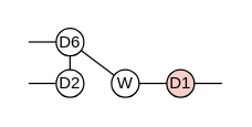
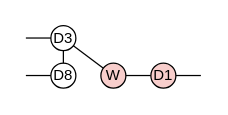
- <mxCell id="3" value="D6" style="ellipse;whiteSpace=wrap;html=1;aspect=fixed;" parent="1" vertex="1"><mxGeometry x="40" y="20" width="20" height="20" as="geometry" /></mxCell>
+ <mxCell id="3" value="D3" style="ellipse;whiteSpace=wrap;html=1;aspect=fixed;" parent="1" vertex="1"><mxGeometry x="40" y="20" width="20" height="20" as="geometry" /></mxCell>
- <mxCell id="2" value="D2" style="ellipse;whiteSpace=wrap;html=1;aspect=fixed;" parent="1" vertex="1"><mxGeometry x="40" y="50" width="20" height="20" as="geometry" /></mxCell>
+ <mxCell id="2" value="D8" style="ellipse;whiteSpace=wrap;html=1;aspect=fixed;" parent="1" vertex="1"><mxGeometry x="40" y="50" width="20" height="20" as="geometry" /></mxCell>
- <mxCell id="6" value="W" style="ellipse;whiteSpace=wrap;html=1;aspect=fixed;" parent="1" vertex="1"><mxGeometry x="80" y="50" width="20" height="20" as="geometry" /></mxCell>
+ <mxCell id="6" value="W" style="ellipse;whiteSpace=wrap;html=1;aspect=fixed;fillColor=#f8cecc;" parent="1" vertex="1"><mxGeometry x="80" y="50" width="20" height="20" as="geometry" /></mxCell>
